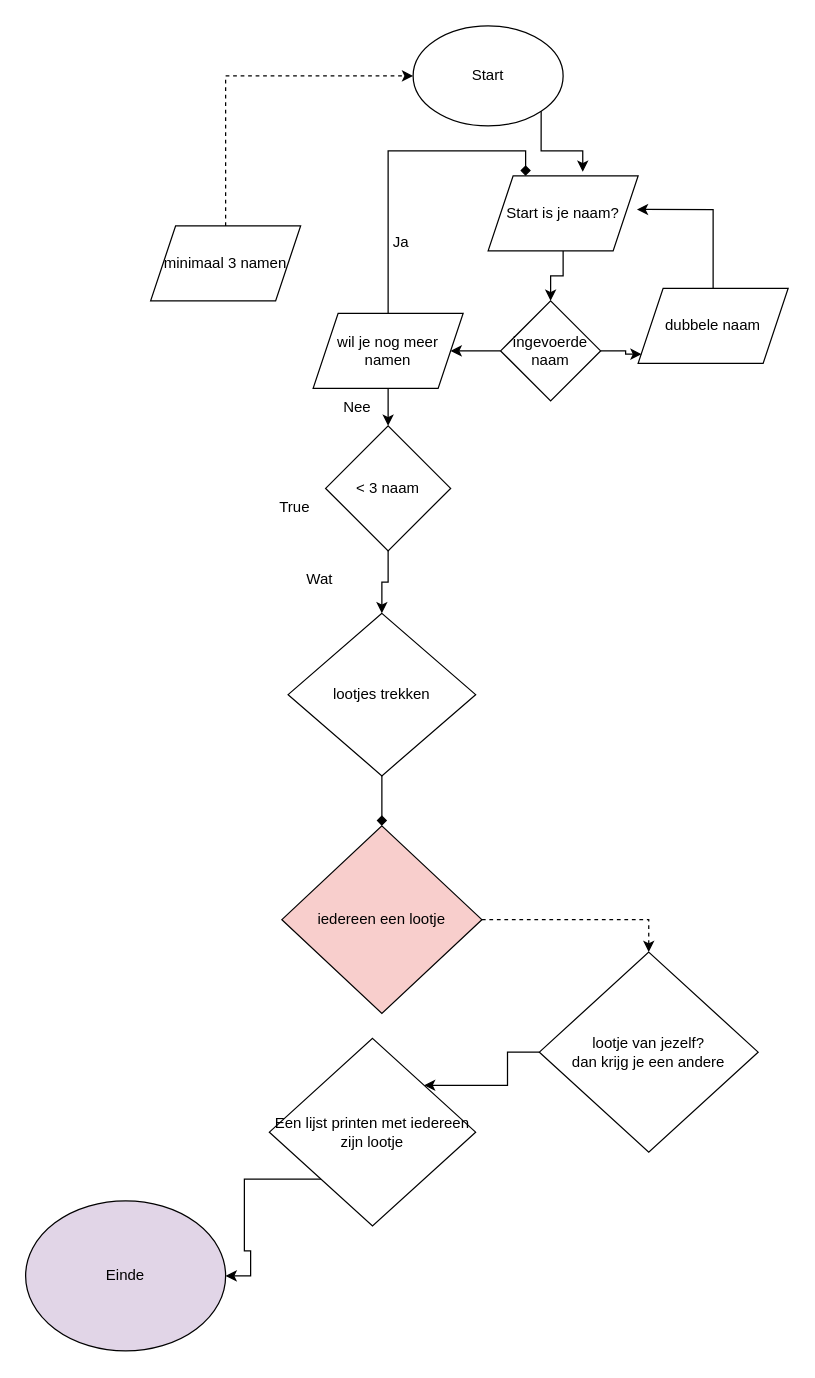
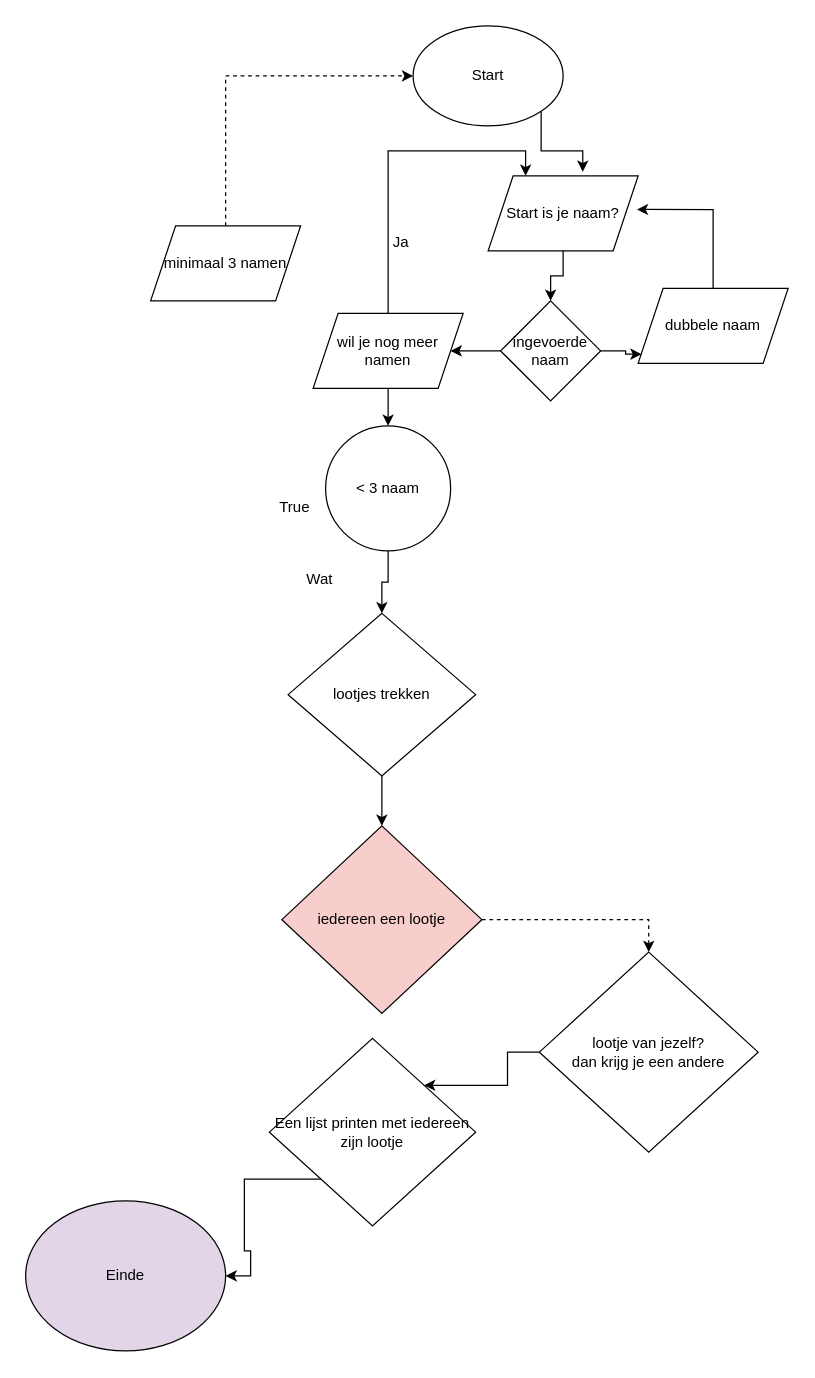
- <mxCell id="10" style="edgeStyle=orthogonalEdgeStyle;rounded=0;orthogonalLoop=1;jettySize=auto;html=1;exitX=0.5;exitY=0;exitDx=0;exitDy=0;entryX=0.25;entryY=0;entryDx=0;entryDy=0;endArrow=diamond;" edge="1" parent="1" source="12" target="4"><mxGeometry relative="1" as="geometry" /></mxCell>
+ <mxCell id="10" style="edgeStyle=orthogonalEdgeStyle;rounded=0;orthogonalLoop=1;jettySize=auto;html=1;exitX=0.5;exitY=0;exitDx=0;exitDy=0;entryX=0.25;entryY=0;entryDx=0;entryDy=0;" edge="1" parent="1" source="12" target="4"><mxGeometry relative="1" as="geometry" /></mxCell>
- <mxCell id="15" value="Nee" style="text;html=1;align=center;verticalAlign=middle;resizable=0;points=[];autosize=1;strokeColor=none;fillColor=none;" vertex="1" parent="1"><mxGeometry x="260" y="310" width="50" height="30" as="geometry" /></mxCell>
- <mxCell id="17" value="&amp;lt; 3 naam" style="rhombus;whiteSpace=wrap;html=1;" vertex="1" parent="1"><mxGeometry x="260" y="340" width="100" height="100" as="geometry" /></mxCell>
+ <mxCell id="17" value="&amp;lt; 3 naam" style="ellipse;whiteSpace=wrap;html=1;" vertex="1" parent="1"><mxGeometry x="260" y="340" width="100" height="100" as="geometry" /></mxCell>
- <mxCell id="22" style="edgeStyle=orthogonalEdgeStyle;rounded=0;orthogonalLoop=1;jettySize=auto;html=1;exitX=0.5;exitY=1;exitDx=0;exitDy=0;entryX=0.5;entryY=0;entryDx=0;entryDy=0;endArrow=diamond;" edge="1" parent="1" source="23" target="25"><mxGeometry relative="1" as="geometry" /></mxCell>
+ <mxCell id="22" style="edgeStyle=orthogonalEdgeStyle;rounded=0;orthogonalLoop=1;jettySize=auto;html=1;exitX=0.5;exitY=1;exitDx=0;exitDy=0;entryX=0.5;entryY=0;entryDx=0;entryDy=0;" edge="1" parent="1" source="23" target="25"><mxGeometry relative="1" as="geometry" /></mxCell>
